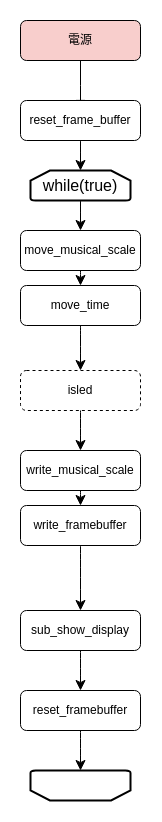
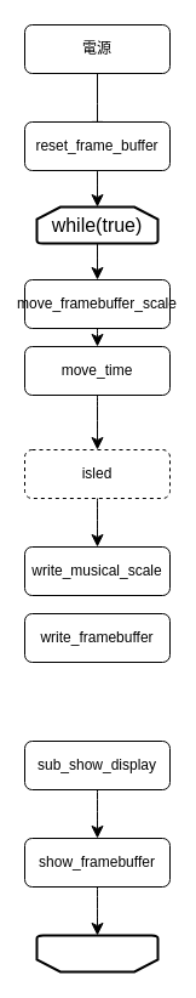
- <mxCell id="3" value="電源" style="rounded=1;whiteSpace=wrap;html=1;fontSize=12;glass=0;strokeWidth=1;shadow=0;fillColor=#f8cecc;" parent="1" vertex="1"><mxGeometry x="20" y="20" width="120" height="40" as="geometry" /></mxCell>
+ <mxCell id="3" value="電源" style="rounded=1;whiteSpace=wrap;html=1;fontSize=12;glass=0;strokeWidth=1;shadow=0;" parent="1" vertex="1"><mxGeometry x="20" y="20" width="120" height="40" as="geometry" /></mxCell>
- <mxCell id="7" value="move_musical_scale" style="rounded=1;whiteSpace=wrap;html=1;fontSize=12;glass=0;strokeWidth=1;shadow=0;" parent="1" vertex="1"><mxGeometry x="20" y="230" width="120" height="40" as="geometry" /></mxCell>
+ <mxCell id="7" value="move_framebuffer_scale" style="rounded=1;whiteSpace=wrap;html=1;fontSize=12;glass=0;strokeWidth=1;shadow=0;" parent="1" vertex="1"><mxGeometry x="20" y="230" width="120" height="40" as="geometry" /></mxCell>
- <mxCell id="16" value="" style="endArrow=classic;html=1;rounded=0;fontSize=12;startSize=8;endSize=8;curved=1;exitX=0.5;exitY=1;exitDx=0;exitDy=0;entryX=0.5;entryY=0;entryDx=0;entryDy=0;" parent="1" source="13" target="15" edge="1"><mxGeometry width="50" height="50" relative="1" as="geometry"><mxPoint x="250" y="450" as="sourcePoint" /><mxPoint x="300" y="400" as="targetPoint" /></mxGeometry></mxCell>
- <mxCell id="18" value="" style="endArrow=classic;html=1;rounded=0;fontSize=12;startSize=8;endSize=8;curved=1;exitX=0.5;exitY=1;exitDx=0;exitDy=0;entryX=0.5;entryY=0;entryDx=0;entryDy=0;" parent="1" source="15" target="17" edge="1"><mxGeometry width="50" height="50" relative="1" as="geometry"><mxPoint x="43" y="450" as="sourcePoint" /><mxPoint x="93" y="400" as="targetPoint" /></mxGeometry></mxCell>
- <mxCell id="19" value="reset_framebuffer" style="rounded=1;whiteSpace=wrap;html=1;fontSize=12;glass=0;strokeWidth=1;shadow=0;" parent="1" vertex="1"><mxGeometry x="20" y="690" width="120" height="40" as="geometry" /></mxCell>
+ <mxCell id="19" value="show_framebuffer" style="rounded=1;whiteSpace=wrap;html=1;fontSize=12;glass=0;strokeWidth=1;shadow=0;" parent="1" vertex="1"><mxGeometry x="20" y="690" width="120" height="40" as="geometry" /></mxCell>
